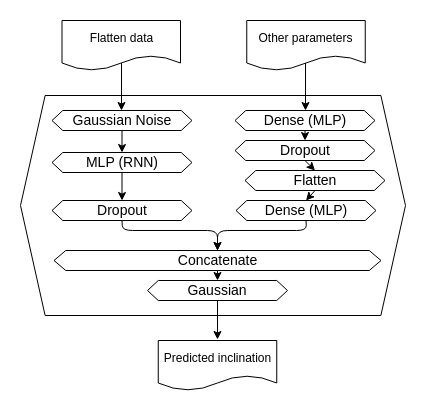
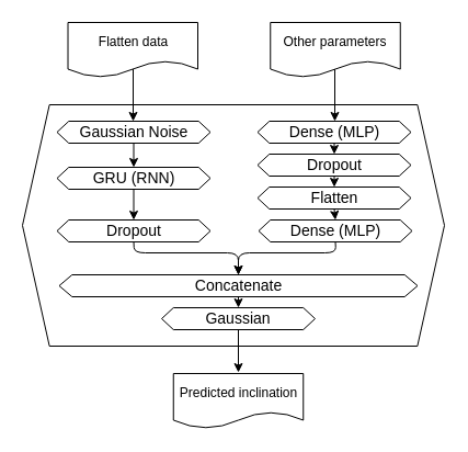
- <mxCell id="4" value="&lt;font style=&quot;font-size: 14px&quot;&gt;MLP (RNN)&lt;/font&gt;" style="shape=hexagon;perimeter=hexagonPerimeter2;whiteSpace=wrap;html=1;strokeColor=#000000;fillColor=none;size=0.077;" parent="1" vertex="1"><mxGeometry x="51.5" y="152" width="140" height="20" as="geometry" /></mxCell>
+ <mxCell id="4" value="&lt;font style=&quot;font-size: 14px&quot;&gt;GRU (RNN)&lt;/font&gt;" style="shape=hexagon;perimeter=hexagonPerimeter2;whiteSpace=wrap;html=1;strokeColor=#000000;fillColor=none;size=0.077;" parent="1" vertex="1"><mxGeometry x="51.5" y="152" width="140" height="20" as="geometry" /></mxCell>
- <mxCell id="14" value="&lt;font style=&quot;font-size: 14px&quot;&gt;Flatten&lt;/font&gt;" style="shape=hexagon;perimeter=hexagonPerimeter2;whiteSpace=wrap;html=1;strokeColor=#000000;fillColor=none;size=0.077;" parent="1" vertex="1"><mxGeometry x="244.5" y="170" width="140" height="20" as="geometry" /></mxCell>
+ <mxCell id="14" value="&lt;font style=&quot;font-size: 14px&quot;&gt;Flatten&lt;/font&gt;" style="shape=hexagon;perimeter=hexagonPerimeter2;whiteSpace=wrap;html=1;strokeColor=#000000;fillColor=none;size=0.077;" parent="1" vertex="1"><mxGeometry x="234.5" y="170" width="140" height="20" as="geometry" /></mxCell>
